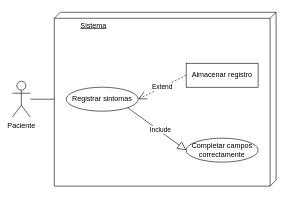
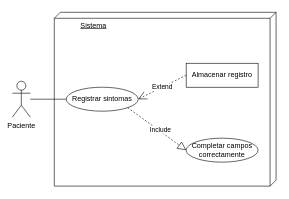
- <mxCell id="6" value="" style="endArrow=none;html=1;rounded=0;" parent="1" source="3" target="2" edge="1"><mxGeometry width="50" height="50" relative="1" as="geometry"><mxPoint x="-20" y="310" as="sourcePoint" /><mxPoint x="30" y="260" as="targetPoint" /></mxGeometry></mxCell>
+ <mxCell id="6" value="" style="endArrow=none;html=1;rounded=0;entryX=0;entryY=0.5;entryDx=0;entryDy=0;" parent="1" source="3" target="4" edge="1"><mxGeometry width="50" height="50" relative="1" as="geometry"><mxPoint x="-20" y="310" as="sourcePoint" /><mxPoint x="30" y="260" as="targetPoint" /></mxGeometry></mxCell>
- <mxCell id="7" value="" style="endArrow=block;dashed=0;endFill=0;endSize=12;html=1;rounded=0;exitX=1;exitY=1;exitDx=0;exitDy=0;entryX=0;entryY=0.5;entryDx=0;entryDy=0;" parent="1" source="4" target="5" edge="1"><mxGeometry width="160" relative="1" as="geometry"><mxPoint x="20" y="340" as="sourcePoint" /><mxPoint x="180" y="340" as="targetPoint" /></mxGeometry></mxCell>
+ <mxCell id="7" value="" style="endArrow=block;dashed=1;endFill=0;endSize=12;html=1;rounded=0;exitX=1;exitY=1;exitDx=0;exitDy=0;entryX=0;entryY=0.5;entryDx=0;entryDy=0;" parent="1" source="4" target="5" edge="1"><mxGeometry width="160" relative="1" as="geometry"><mxPoint x="20" y="340" as="sourcePoint" /><mxPoint x="180" y="340" as="targetPoint" /></mxGeometry></mxCell>
